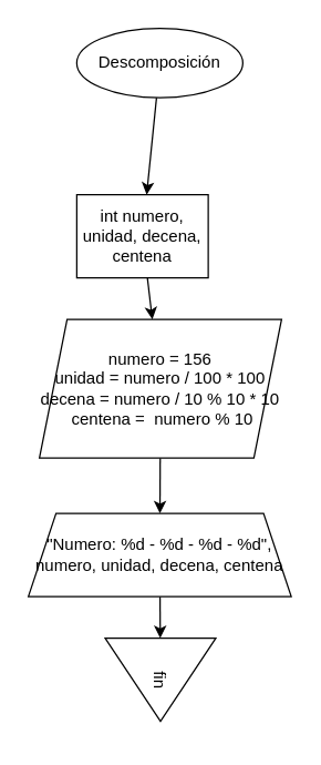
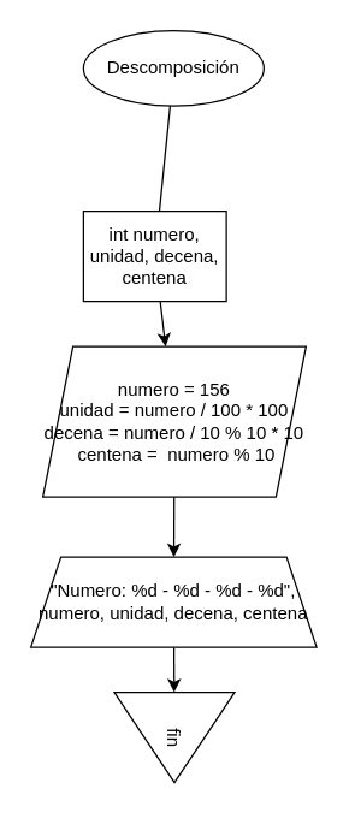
- <mxCell id="2" style="edgeStyle=none;html=1;" edge="1" parent="1" source="3" target="5"><mxGeometry relative="1" as="geometry"><mxPoint x="115" y="160" as="targetPoint" /></mxGeometry></mxCell>
+ <mxCell id="2" style="edgeStyle=none;html=1;endArrow=none;" edge="1" parent="1" source="3" target="5"><mxGeometry relative="1" as="geometry"><mxPoint x="115" y="160" as="targetPoint" /></mxGeometry></mxCell>
